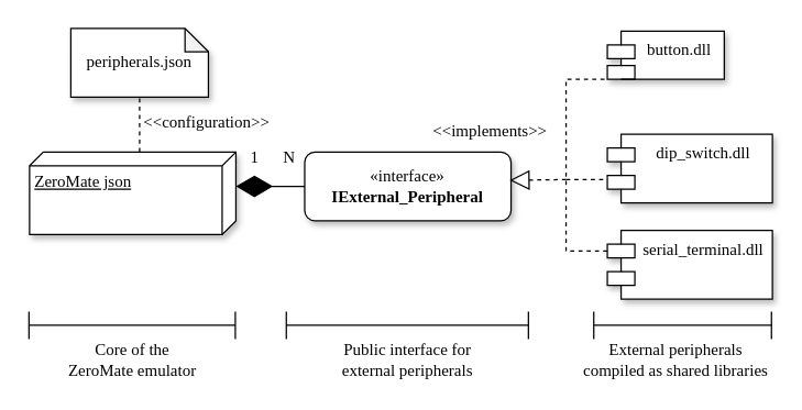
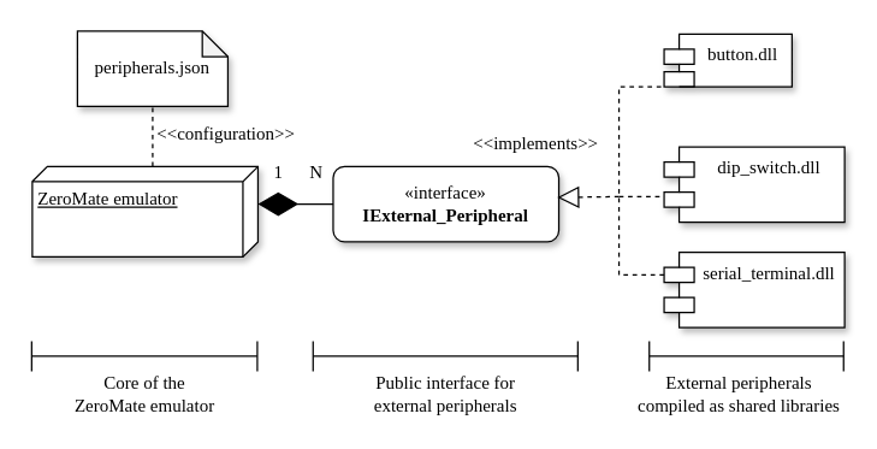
- <mxCell id="3" value="ZeroMate json" style="verticalAlign=top;align=left;spacingTop=8;spacingLeft=2;spacingRight=12;shape=cube;size=10;direction=south;fontStyle=4;html=1;whiteSpace=wrap;fontFamily=Computer Modern;shadow=1;" parent="1" vertex="1"><mxGeometry x="21" y="110" width="150" height="60" as="geometry" /></mxCell>
+ <mxCell id="3" value="ZeroMate emulator" style="verticalAlign=top;align=left;spacingTop=8;spacingLeft=2;spacingRight=12;shape=cube;size=10;direction=south;fontStyle=4;html=1;whiteSpace=wrap;fontFamily=Computer Modern;shadow=1;" parent="1" vertex="1"><mxGeometry x="21" y="110" width="150" height="60" as="geometry" /></mxCell>
